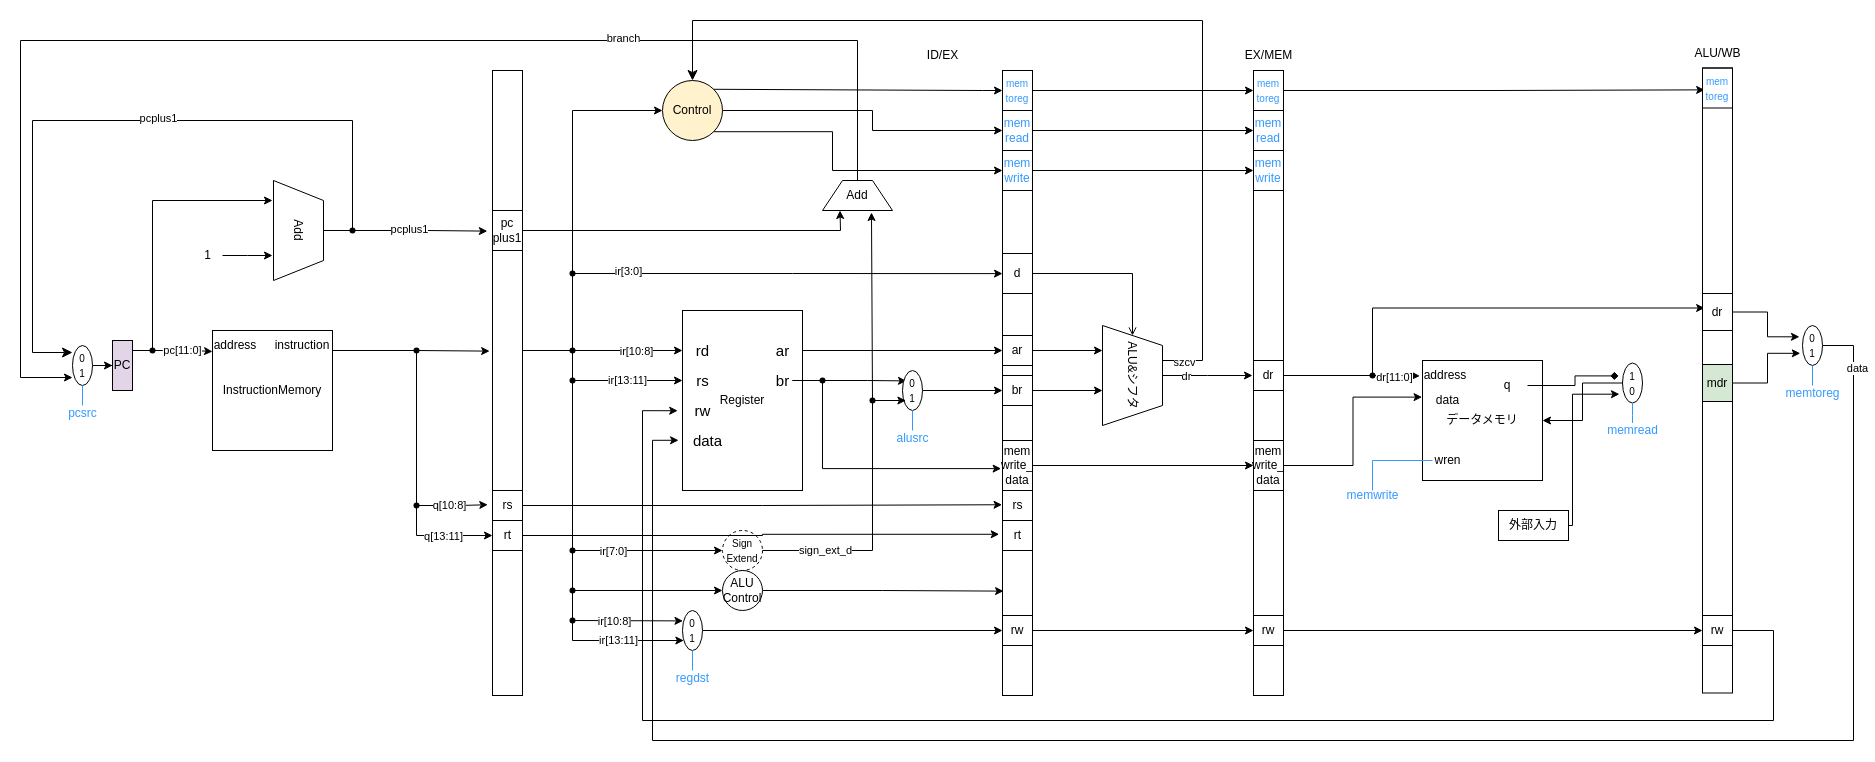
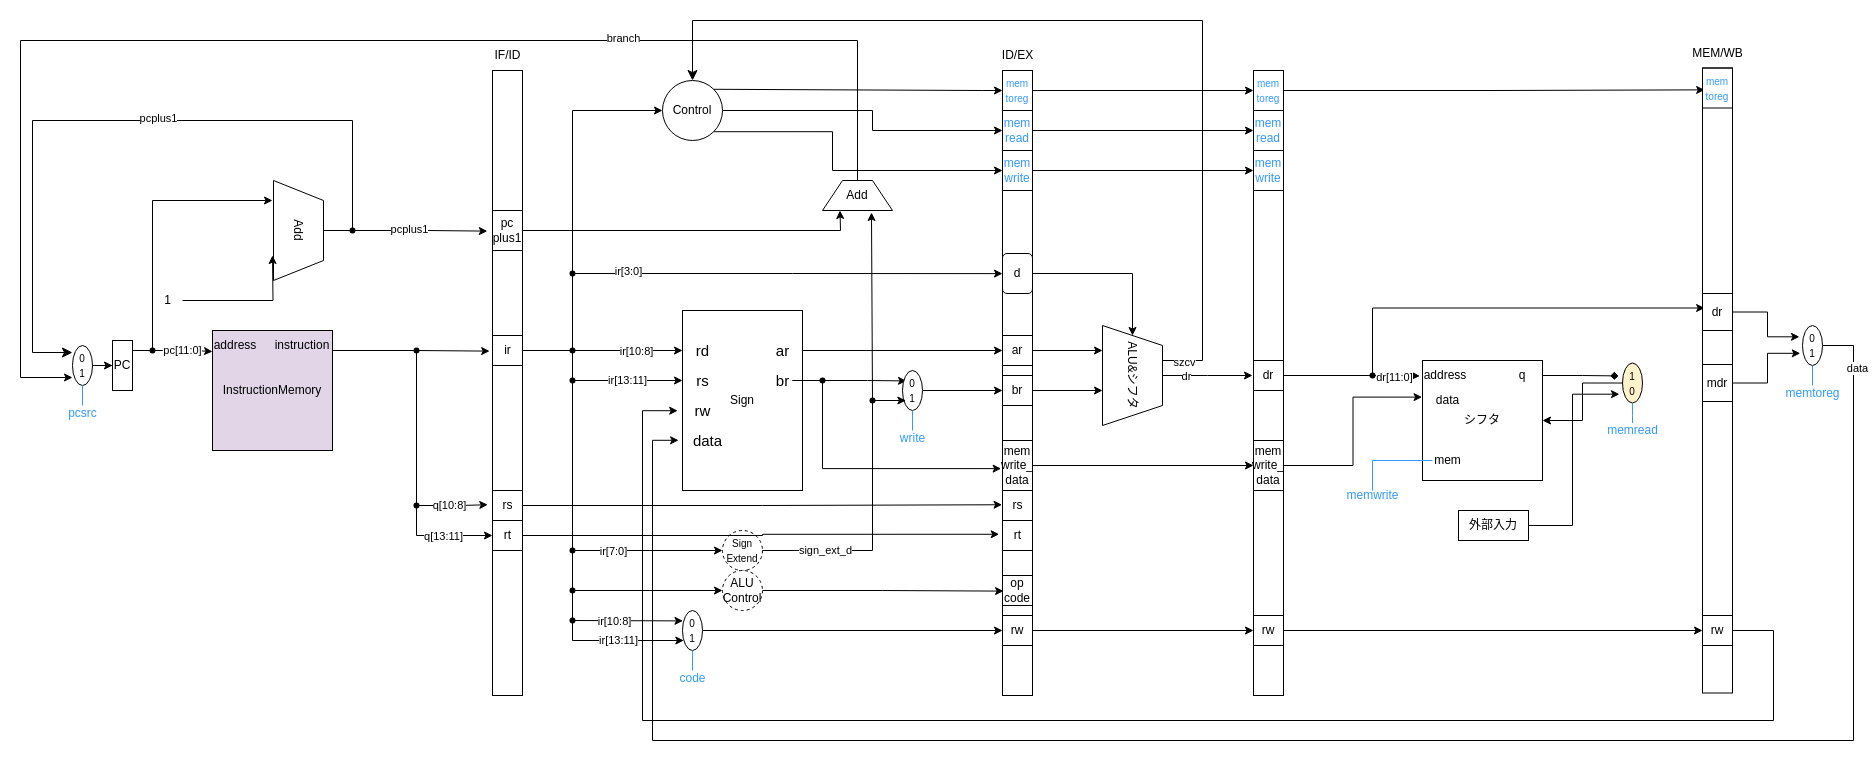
- <mxCell id="124" value="ALU/WB" style="text;html=1;align=center;verticalAlign=middle;resizable=0;points=[];autosize=1;strokeColor=none;fillColor=none;" vertex="1" parent="1"><mxGeometry x="1682" y="37.5" width="70" height="30" as="geometry" /></mxCell>
+ <mxCell id="124" value="MEM/WB" style="text;html=1;align=center;verticalAlign=middle;resizable=0;points=[];autosize=1;strokeColor=none;fillColor=none;" vertex="1" parent="1"><mxGeometry x="1682" y="37.5" width="70" height="30" as="geometry" /></mxCell>
+ <mxCell id="16" value="IF/ID" style="text;html=1;align=center;verticalAlign=middle;resizable=0;points=[];autosize=1;strokeColor=none;fillColor=none;" vertex="1" parent="1"><mxGeometry x="482" y="40" width="50" height="30" as="geometry" /></mxCell>
- <mxCell id="122" value="ID/EX" style="text;html=1;align=center;verticalAlign=middle;resizable=0;points=[];autosize=1;strokeColor=none;fillColor=none;" vertex="1" parent="1"><mxGeometry x="917" y="40" width="50" height="30" as="geometry" /></mxCell>
+ <mxCell id="122" value="ID/EX" style="text;html=1;align=center;verticalAlign=middle;resizable=0;points=[];autosize=1;strokeColor=none;fillColor=none;" vertex="1" parent="1"><mxGeometry x="992" y="40" width="50" height="30" as="geometry" /></mxCell>
- <mxCell id="123" value="EX/MEM" style="text;html=1;align=center;verticalAlign=middle;resizable=0;points=[];autosize=1;strokeColor=none;fillColor=none;" vertex="1" parent="1"><mxGeometry x="1233" y="40" width="70" height="30" as="geometry" /></mxCell>
- <mxCell id="78" value="Control" style="ellipse;whiteSpace=wrap;html=1;aspect=fixed;fillColor=#fff2cc;" vertex="1" parent="1"><mxGeometry x="662" y="80" width="60" height="60" as="geometry" /></mxCell>
+ <mxCell id="78" value="Control" style="ellipse;whiteSpace=wrap;html=1;aspect=fixed;" vertex="1" parent="1"><mxGeometry x="662" y="80" width="60" height="60" as="geometry" /></mxCell>
- <mxCell id="15" value="1" style="text;html=1;align=center;verticalAlign=middle;resizable=0;points=[];autosize=1;strokeColor=none;fillColor=none;" vertex="1" parent="1"><mxGeometry x="192" y="240" width="30" height="30" as="geometry" /></mxCell>
+ <mxCell id="15" value="1" style="text;html=1;align=center;verticalAlign=middle;resizable=0;points=[];autosize=1;strokeColor=none;fillColor=none;" vertex="1" parent="1"><mxGeometry x="152" y="285" width="30" height="30" as="geometry" /></mxCell>
- <mxCell id="172" value="d" style="whiteSpace=wrap;html=1;" vertex="1" parent="1"><mxGeometry x="1002" y="253" width="30" height="40" as="geometry" /></mxCell>
+ <mxCell id="172" value="d" style="whiteSpace=wrap;html=1;rounded=1;" vertex="1" parent="1"><mxGeometry x="1002" y="253" width="30" height="40" as="geometry" /></mxCell>
- <mxCell id="171" style="edgeStyle=orthogonalEdgeStyle;rounded=0;orthogonalLoop=1;jettySize=auto;html=1;entryX=0;entryY=0.5;entryDx=0;entryDy=0;endArrow=open;" edge="1" parent="1" source="172" target="96"><mxGeometry relative="1" as="geometry" /></mxCell>
+ <mxCell id="171" style="edgeStyle=orthogonalEdgeStyle;rounded=0;orthogonalLoop=1;jettySize=auto;html=1;entryX=0;entryY=0.5;entryDx=0;entryDy=0;" edge="1" parent="1" source="172" target="96"><mxGeometry relative="1" as="geometry" /></mxCell>
+ <mxCell id="64" value="ir" style="text;html=1;align=center;verticalAlign=middle;resizable=0;points=[];autosize=1;strokeColor=default;fillColor=none;" vertex="1" parent="1"><mxGeometry x="492" y="335" width="30" height="30" as="geometry" /></mxCell>
- <mxCell id="2" value="PC" style="rounded=0;whiteSpace=wrap;html=1;rotation=0;fillColor=#e1d5e7;" vertex="1" parent="1"><mxGeometry x="112" y="340" width="20" height="50" as="geometry" /></mxCell>
+ <mxCell id="2" value="PC" style="rounded=0;whiteSpace=wrap;html=1;rotation=0;" vertex="1" parent="1"><mxGeometry x="112" y="340" width="20" height="50" as="geometry" /></mxCell>
- <mxCell id="108" value="&lt;font size=&quot;1&quot;&gt;1&lt;br&gt;0&lt;br&gt;&lt;/font&gt;" style="ellipse;whiteSpace=wrap;html=1;" vertex="1" parent="1"><mxGeometry x="1622" y="362.5" width="20" height="40" as="geometry" /></mxCell>
+ <mxCell id="108" value="&lt;font size=&quot;1&quot;&gt;1&lt;br&gt;0&lt;br&gt;&lt;/font&gt;" style="ellipse;whiteSpace=wrap;html=1;fillColor=#fff2cc;" vertex="1" parent="1"><mxGeometry x="1622" y="362.5" width="20" height="40" as="geometry" /></mxCell>
- <mxCell id="110" value="mdr" style="rounded=0;whiteSpace=wrap;html=1;fillColor=#d5e8d4;" vertex="1" parent="1"><mxGeometry x="1702" y="364" width="30" height="37" as="geometry" /></mxCell>
+ <mxCell id="110" value="mdr" style="rounded=0;whiteSpace=wrap;html=1;" vertex="1" parent="1"><mxGeometry x="1702" y="364" width="30" height="37" as="geometry" /></mxCell>
- <mxCell id="103" value="q" style="text;html=1;strokeColor=none;fillColor=none;align=center;verticalAlign=middle;whiteSpace=wrap;rounded=0;" vertex="1" parent="1"><mxGeometry x="1487" y="370" width="40" height="30" as="geometry" /></mxCell>
+ <mxCell id="103" value="q" style="text;html=1;strokeColor=none;fillColor=none;align=center;verticalAlign=middle;whiteSpace=wrap;rounded=0;" vertex="1" parent="1"><mxGeometry x="1502" y="360" width="40" height="30" as="geometry" /></mxCell>
- <mxCell id="3" value="InstructionMemory" style="whiteSpace=wrap;html=1;aspect=fixed;" vertex="1" parent="1"><mxGeometry x="212" y="330" width="120" height="120" as="geometry" /></mxCell>
+ <mxCell id="3" value="InstructionMemory" style="whiteSpace=wrap;html=1;aspect=fixed;fillColor=#e1d5e7;" vertex="1" parent="1"><mxGeometry x="212" y="330" width="120" height="120" as="geometry" /></mxCell>
- <mxCell id="22" value="Register" style="rounded=0;whiteSpace=wrap;html=1;" vertex="1" parent="1"><mxGeometry x="682" y="310" width="120" height="180" as="geometry" /></mxCell>
+ <mxCell id="22" value="Sign" style="rounded=0;whiteSpace=wrap;html=1;" vertex="1" parent="1"><mxGeometry x="682" y="310" width="120" height="180" as="geometry" /></mxCell>
- <mxCell id="100" value="データメモリ" style="whiteSpace=wrap;html=1;aspect=fixed;" vertex="1" parent="1"><mxGeometry x="1422" y="360" width="120" height="120" as="geometry" /></mxCell>
+ <mxCell id="100" value="シフタ" style="whiteSpace=wrap;html=1;aspect=fixed;" vertex="1" parent="1"><mxGeometry x="1422" y="360" width="120" height="120" as="geometry" /></mxCell>
- <mxCell id="131" value="&lt;font color=&quot;#3399ff&quot;&gt;alusrc&lt;/font&gt;" style="text;html=1;align=center;verticalAlign=middle;resizable=0;points=[];autosize=1;strokeColor=none;fillColor=none;" vertex="1" parent="1"><mxGeometry x="882" y="422.5" width="60" height="30" as="geometry" /></mxCell>
+ <mxCell id="131" value="&lt;font color=&quot;#3399ff&quot;&gt;write&lt;/font&gt;" style="text;html=1;align=center;verticalAlign=middle;resizable=0;points=[];autosize=1;strokeColor=none;fillColor=none;" vertex="1" parent="1"><mxGeometry x="882" y="422.5" width="60" height="30" as="geometry" /></mxCell>
- <mxCell id="146" value="wren" style="text;html=1;align=center;verticalAlign=middle;resizable=0;points=[];autosize=1;strokeColor=none;fillColor=none;" vertex="1" parent="1"><mxGeometry x="1422" y="445" width="50" height="30" as="geometry" /></mxCell>
+ <mxCell id="146" value="mem" style="text;html=1;align=center;verticalAlign=middle;resizable=0;points=[];autosize=1;strokeColor=none;fillColor=none;" vertex="1" parent="1"><mxGeometry x="1422" y="445" width="50" height="30" as="geometry" /></mxCell>
- <mxCell id="106" value="外部入力" style="rounded=0;whiteSpace=wrap;html=1;" vertex="1" parent="1"><mxGeometry x="1498" y="510" width="70" height="30" as="geometry" /></mxCell>
+ <mxCell id="106" value="外部入力" style="rounded=0;whiteSpace=wrap;html=1;" vertex="1" parent="1"><mxGeometry x="1458" y="510" width="70" height="30" as="geometry" /></mxCell>
- <mxCell id="37" value="ALU&lt;br&gt;Control" style="ellipse;whiteSpace=wrap;html=1;aspect=fixed;" vertex="1" parent="1"><mxGeometry x="722" y="570" width="40" height="40" as="geometry" /></mxCell>
+ <mxCell id="37" value="ALU&lt;br&gt;Control" style="ellipse;whiteSpace=wrap;html=1;aspect=fixed;dashed=1;" vertex="1" parent="1"><mxGeometry x="722" y="570" width="40" height="40" as="geometry" /></mxCell>
+ <mxCell id="67" value="op&lt;br&gt;code" style="text;strokeColor=default;align=center;fillColor=none;html=1;verticalAlign=middle;whiteSpace=wrap;rounded=0;" vertex="1" parent="1"><mxGeometry x="1002" y="575" width="30" height="30" as="geometry" /></mxCell>
- <mxCell id="128" value="&lt;font color=&quot;#3399ff&quot;&gt;regdst&lt;/font&gt;" style="text;html=1;align=center;verticalAlign=middle;resizable=0;points=[];autosize=1;strokeColor=none;fillColor=none;" vertex="1" parent="1"><mxGeometry x="662" y="662.5" width="60" height="30" as="geometry" /></mxCell>
+ <mxCell id="128" value="&lt;font color=&quot;#3399ff&quot;&gt;code&lt;/font&gt;" style="text;html=1;align=center;verticalAlign=middle;resizable=0;points=[];autosize=1;strokeColor=none;fillColor=none;" vertex="1" parent="1"><mxGeometry x="662" y="662.5" width="60" height="30" as="geometry" /></mxCell>
